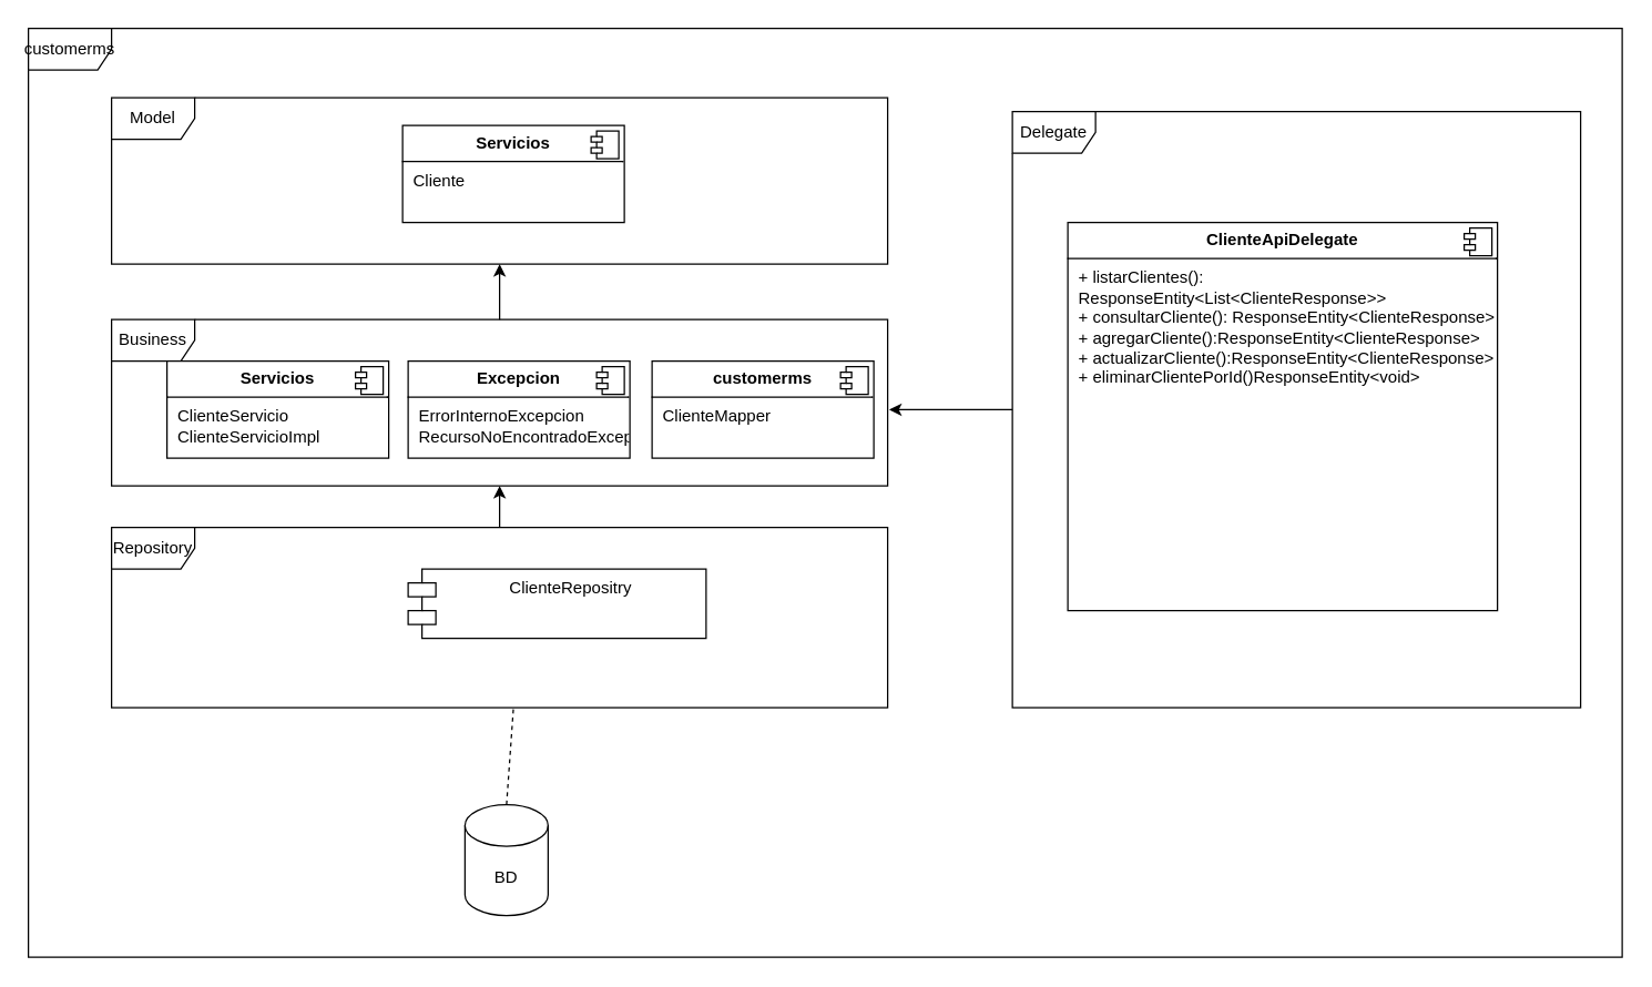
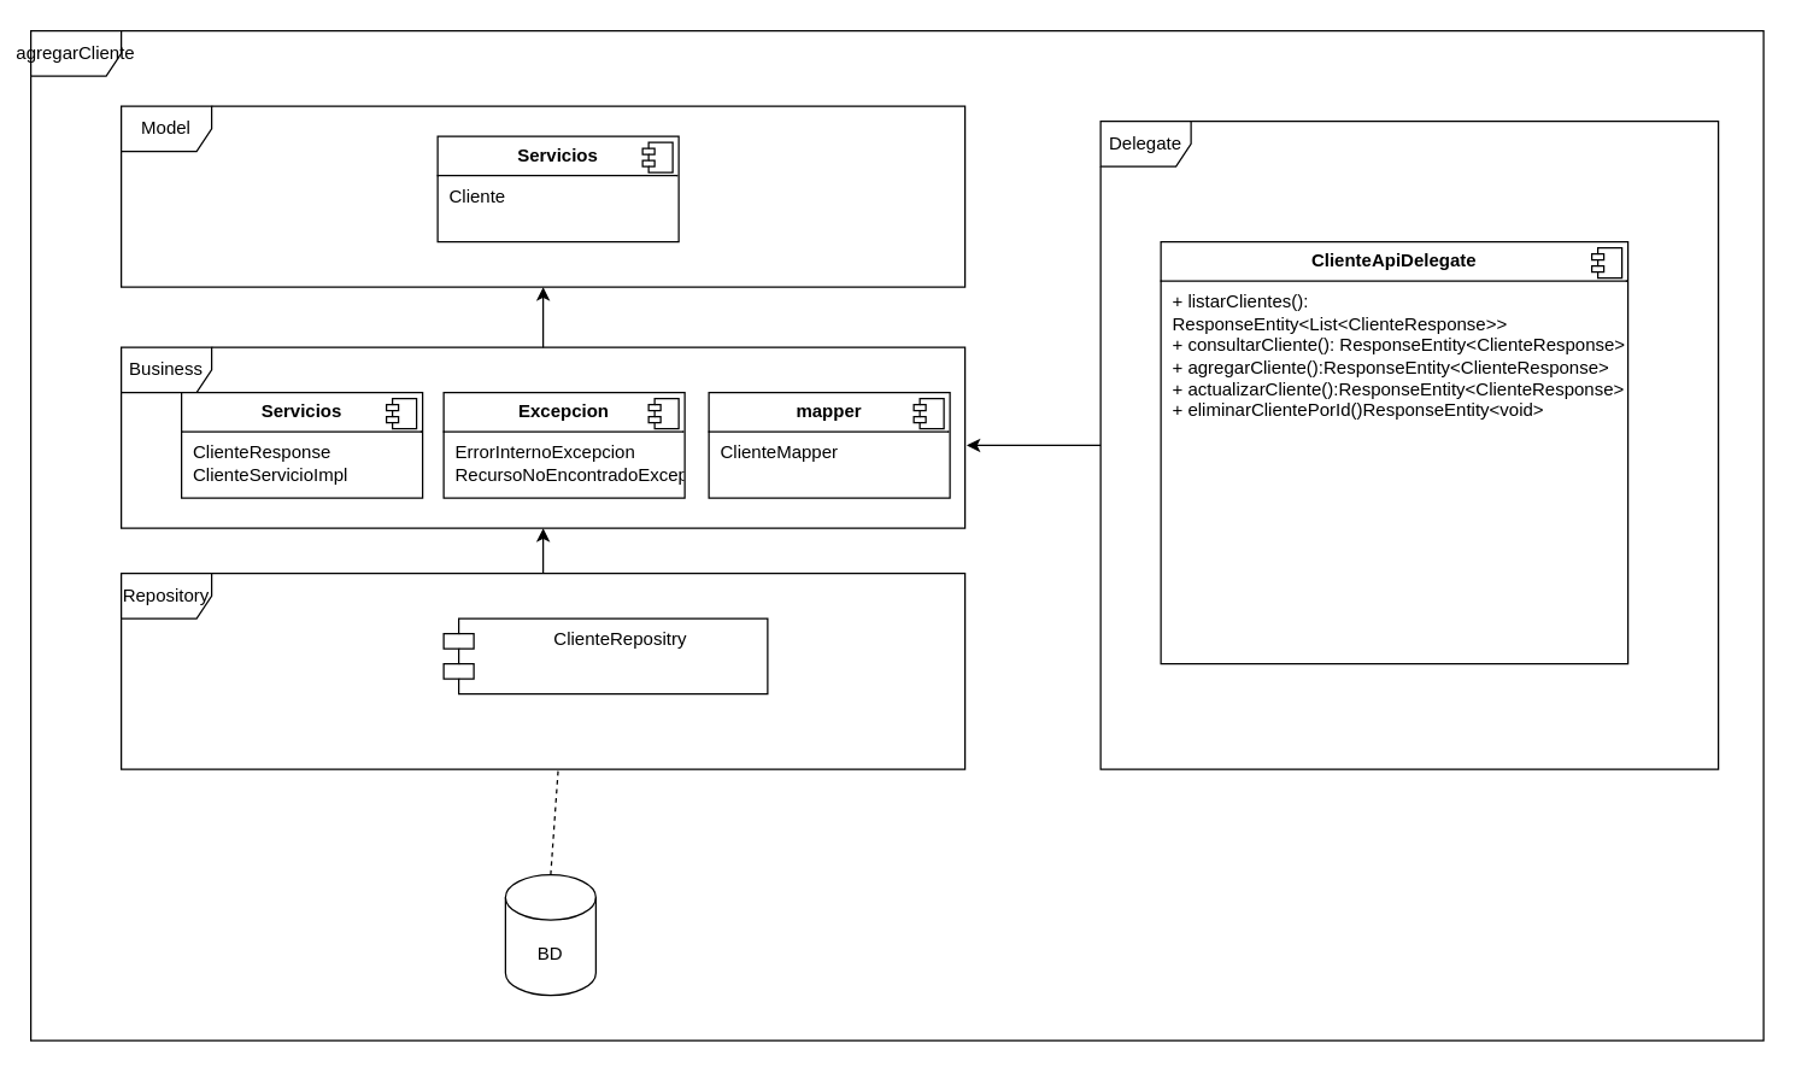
- <mxCell id="2" value="customerms" style="shape=umlFrame;whiteSpace=wrap;html=1;pointerEvents=0;" vertex="1" parent="1"><mxGeometry x="20" y="20" width="1150" height="670" as="geometry" /></mxCell>
+ <mxCell id="2" value="agregarCliente" style="shape=umlFrame;whiteSpace=wrap;html=1;pointerEvents=0;" vertex="1" parent="1"><mxGeometry x="20" y="20" width="1150" height="670" as="geometry" /></mxCell>
- <mxCell id="7" value="&lt;p style=&quot;margin:0px;margin-top:6px;text-align:center;&quot;&gt;&lt;b&gt;Servicios&lt;/b&gt;&lt;/p&gt;&lt;hr size=&quot;1&quot; style=&quot;border-style:solid;&quot;&gt;&lt;p style=&quot;margin:0px;margin-left:8px;&quot;&gt;ClienteServicio&lt;br&gt;ClienteServicioImpl&lt;/p&gt;" style="align=left;overflow=fill;html=1;dropTarget=0;whiteSpace=wrap;" vertex="1" parent="1"><mxGeometry x="120" y="260" width="160" height="70" as="geometry" /></mxCell>
+ <mxCell id="7" value="&lt;p style=&quot;margin:0px;margin-top:6px;text-align:center;&quot;&gt;&lt;b&gt;Servicios&lt;/b&gt;&lt;/p&gt;&lt;hr size=&quot;1&quot; style=&quot;border-style:solid;&quot;&gt;&lt;p style=&quot;margin:0px;margin-left:8px;&quot;&gt;ClienteResponse&lt;br&gt;ClienteServicioImpl&lt;/p&gt;" style="align=left;overflow=fill;html=1;dropTarget=0;whiteSpace=wrap;" vertex="1" parent="1"><mxGeometry x="120" y="260" width="160" height="70" as="geometry" /></mxCell>
- <mxCell id="11" value="&lt;p style=&quot;margin:0px;margin-top:6px;text-align:center;&quot;&gt;&lt;b&gt;customerms&lt;/b&gt;&lt;/p&gt;&lt;hr size=&quot;1&quot; style=&quot;border-style:solid;&quot;&gt;&lt;p style=&quot;margin:0px;margin-left:8px;&quot;&gt;ClienteMapper&lt;/p&gt;" style="align=left;overflow=fill;html=1;dropTarget=0;whiteSpace=wrap;" vertex="1" parent="1"><mxGeometry x="470" y="260" width="160" height="70" as="geometry" /></mxCell>
+ <mxCell id="11" value="&lt;p style=&quot;margin:0px;margin-top:6px;text-align:center;&quot;&gt;&lt;b&gt;mapper&lt;/b&gt;&lt;/p&gt;&lt;hr size=&quot;1&quot; style=&quot;border-style:solid;&quot;&gt;&lt;p style=&quot;margin:0px;margin-left:8px;&quot;&gt;ClienteMapper&lt;/p&gt;" style="align=left;overflow=fill;html=1;dropTarget=0;whiteSpace=wrap;" vertex="1" parent="1"><mxGeometry x="470" y="260" width="160" height="70" as="geometry" /></mxCell>
